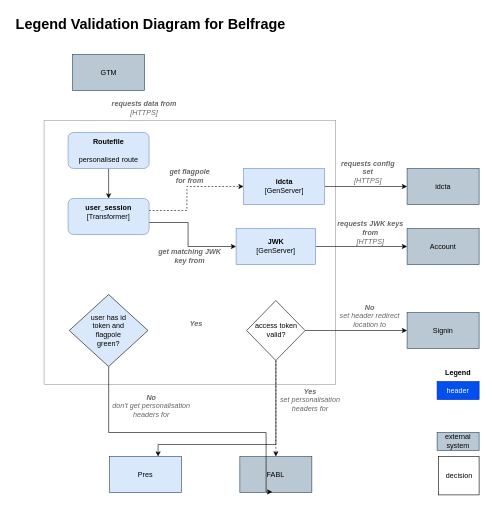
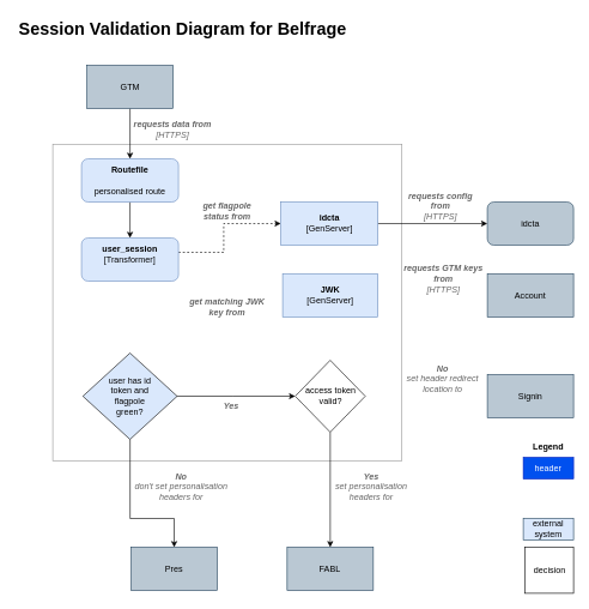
- <mxCell id="3" value="&lt;h1&gt;Legend Validation Diagram for Belfrage&lt;/h1&gt;&lt;p&gt;&lt;br&gt;&lt;/p&gt;" style="text;html=1;strokeColor=none;fillColor=none;spacing=5;spacingTop=-20;whiteSpace=wrap;overflow=hidden;rounded=0;" parent="1" vertex="1"><mxGeometry x="20.5" y="20" width="505" height="100" as="geometry" /></mxCell>
+ <mxCell id="3" value="&lt;h1&gt;Session Validation Diagram for Belfrage&lt;/h1&gt;&lt;p&gt;&lt;br&gt;&lt;/p&gt;" style="text;html=1;strokeColor=none;fillColor=none;spacing=5;spacingTop=-20;whiteSpace=wrap;overflow=hidden;rounded=0;" parent="1" vertex="1"><mxGeometry x="20.5" y="20" width="505" height="100" as="geometry" /></mxCell>
+ <mxCell id="9" style="edgeStyle=orthogonalEdgeStyle;rounded=0;orthogonalLoop=1;jettySize=auto;html=1;" parent="1" source="41" target="14" edge="1"><mxGeometry relative="1" as="geometry"><Array as="points" /><mxPoint x="269" y="220" as="targetPoint" /><mxPoint x="180.51" y="150" as="sourcePoint" /></mxGeometry></mxCell>
- <mxCell id="7" value="&lt;font color=&quot;#666666&quot;&gt;&lt;i&gt;&lt;b&gt;requests config set&lt;/b&gt;&lt;br&gt;[HTTPS]&lt;/i&gt;&lt;/font&gt;" style="text;html=1;strokeColor=none;fillColor=none;align=center;verticalAlign=middle;whiteSpace=wrap;rounded=0;" parent="1" vertex="1"><mxGeometry x="560.25" y="276" width="106" height="20" as="geometry" /></mxCell>
+ <mxCell id="7" value="&lt;font color=&quot;#666666&quot;&gt;&lt;i&gt;&lt;b&gt;requests config from&lt;/b&gt;&lt;br&gt;[HTTPS]&lt;/i&gt;&lt;/font&gt;" style="text;html=1;strokeColor=none;fillColor=none;align=center;verticalAlign=middle;whiteSpace=wrap;rounded=0;" parent="1" vertex="1"><mxGeometry x="560.25" y="276" width="106" height="20" as="geometry" /></mxCell>
- <mxCell id="22" value="&lt;font color=&quot;#666666&quot;&gt;&lt;i&gt;&lt;b&gt;get flagpole&lt;br&gt;for&amp;nbsp;from&lt;/b&gt;&lt;br&gt;&lt;/i&gt;&lt;/font&gt;" style="text;html=1;strokeColor=none;fillColor=none;align=center;verticalAlign=middle;whiteSpace=wrap;rounded=0;" parent="1" vertex="1"><mxGeometry x="251" y="282" width="130" height="20" as="geometry" /></mxCell>
+ <mxCell id="22" value="&lt;font color=&quot;#666666&quot;&gt;&lt;i&gt;&lt;b&gt;get flagpole&lt;br&gt;status&amp;nbsp;from&lt;/b&gt;&lt;br&gt;&lt;/i&gt;&lt;/font&gt;" style="text;html=1;strokeColor=none;fillColor=none;align=center;verticalAlign=middle;whiteSpace=wrap;rounded=0;" parent="1" vertex="1"><mxGeometry x="251" y="282" width="130" height="20" as="geometry" /></mxCell>
- <mxCell id="21" value="&lt;b&gt;idcta&lt;/b&gt;&lt;br&gt;[GenServer]" style="rounded=0;whiteSpace=wrap;html=1;fillColor=#dae8fc;strokeColor=#6c8ebf;" parent="1" vertex="1"><mxGeometry x="405.5" y="280" width="135" height="60" as="geometry" /></mxCell>
+ <mxCell id="21" value="&lt;b&gt;idcta&lt;/b&gt;&lt;br&gt;[GenServer]" style="rounded=0;whiteSpace=wrap;html=1;fillColor=#dae8fc;strokeColor=#6c8ebf;" parent="1" vertex="1"><mxGeometry x="390.5" y="280" width="135" height="60" as="geometry" /></mxCell>
- <mxCell id="4" value="idcta" style="rounded=0;whiteSpace=wrap;html=1;fillColor=#bac8d3;strokeColor=#23445d;" parent="1" vertex="1"><mxGeometry x="678" y="280" width="120" height="60" as="geometry" /></mxCell>
+ <mxCell id="4" value="idcta" style="whiteSpace=wrap;html=1;fillColor=#bac8d3;strokeColor=#23445d;rounded=1;" parent="1" vertex="1"><mxGeometry x="678" y="280" width="120" height="60" as="geometry" /></mxCell>
- <mxCell id="6" value="&lt;font color=&quot;#666666&quot;&gt;&lt;i&gt;&lt;b&gt;requests JWK keys from&lt;/b&gt;&lt;br&gt;[HTTPS]&lt;/i&gt;&lt;/font&gt;" style="text;html=1;strokeColor=none;fillColor=none;align=center;verticalAlign=middle;whiteSpace=wrap;rounded=0;" parent="1" vertex="1"><mxGeometry x="552" y="377" width="130" height="20" as="geometry" /></mxCell>
+ <mxCell id="6" value="&lt;font color=&quot;#666666&quot;&gt;&lt;i&gt;&lt;b&gt;requests GTM keys from&lt;/b&gt;&lt;br&gt;[HTTPS]&lt;/i&gt;&lt;/font&gt;" style="text;html=1;strokeColor=none;fillColor=none;align=center;verticalAlign=middle;whiteSpace=wrap;rounded=0;" parent="1" vertex="1"><mxGeometry x="552" y="377" width="130" height="20" as="geometry" /></mxCell>
- <mxCell id="18" style="edgeStyle=orthogonalEdgeStyle;rounded=0;orthogonalLoop=1;jettySize=auto;html=1;" parent="1" source="19" edge="1" target="16"><mxGeometry relative="1" as="geometry"><mxPoint x="393" y="440" as="targetPoint" /><Array as="points"><mxPoint x="313" y="370" /><mxPoint x="313" y="410" /></Array></mxGeometry></mxCell>
- <mxCell id="15" style="edgeStyle=orthogonalEdgeStyle;rounded=0;orthogonalLoop=1;jettySize=auto;html=1;entryX=0;entryY=0.5;entryDx=0;entryDy=0;" edge="1" parent="1" source="16" target="5"><mxGeometry relative="1" as="geometry" /></mxCell>
- <mxCell id="35" value="&lt;font color=&quot;#666666&quot;&gt;&lt;i&gt;&lt;b&gt;Yes&lt;/b&gt;&lt;br&gt;&lt;/i&gt;&lt;/font&gt;" style="text;html=1;strokeColor=none;fillColor=none;align=center;verticalAlign=middle;whiteSpace=wrap;rounded=0;" parent="1" vertex="1"><mxGeometry x="309.25" y="528.5" width="35" height="20" as="geometry" /></mxCell>
+ <mxCell id="35" value="&lt;font color=&quot;#666666&quot;&gt;&lt;i&gt;&lt;b&gt;Yes&lt;/b&gt;&lt;br&gt;&lt;/i&gt;&lt;/font&gt;" style="text;html=1;strokeColor=none;fillColor=none;align=center;verticalAlign=middle;whiteSpace=wrap;rounded=0;" parent="1" vertex="1"><mxGeometry x="304.25" y="553.5" width="35" height="20" as="geometry" /></mxCell>
+ <mxCell id="30" style="edgeStyle=orthogonalEdgeStyle;rounded=0;orthogonalLoop=1;jettySize=auto;html=1;" parent="1" source="33" target="29" edge="1"><mxGeometry relative="1" as="geometry"><Array as="points"><mxPoint x="323" y="550" /><mxPoint x="323" y="550" /></Array></mxGeometry></mxCell>
- <mxCell id="26" style="edgeStyle=orthogonalEdgeStyle;rounded=0;orthogonalLoop=1;jettySize=auto;html=1;entryX=0;entryY=0.5;entryDx=0;entryDy=0;" parent="1" source="29" target="10" edge="1"><mxGeometry relative="1" as="geometry" /></mxCell>
- <mxCell id="25" value="&lt;font color=&quot;#666666&quot;&gt;&lt;i&gt;&lt;b&gt;Yes&lt;/b&gt;&lt;br&gt;set personalisation headers for&lt;br&gt;&lt;/i&gt;&lt;/font&gt;" style="text;html=1;strokeColor=none;fillColor=none;align=center;verticalAlign=middle;whiteSpace=wrap;rounded=0;" parent="1" vertex="1"><mxGeometry x="461" y="656" width="111" height="20" as="geometry" /></mxCell>
+ <mxCell id="25" value="&lt;font color=&quot;#666666&quot;&gt;&lt;i&gt;&lt;b&gt;Yes&lt;/b&gt;&lt;br&gt;set personalisation headers for&lt;br&gt;&lt;/i&gt;&lt;/font&gt;" style="text;html=1;strokeColor=none;fillColor=none;align=center;verticalAlign=middle;whiteSpace=wrap;rounded=0;" parent="1" vertex="1"><mxGeometry x="461" y="666" width="111" height="20" as="geometry" /></mxCell>
- <mxCell id="34" value="&lt;font color=&quot;#666666&quot;&gt;&lt;i&gt;&lt;b&gt;No&lt;/b&gt;&lt;br&gt;don't get personalisation&lt;br&gt;headers for&lt;br&gt;&lt;/i&gt;&lt;/font&gt;" style="text;html=1;strokeColor=none;fillColor=none;align=center;verticalAlign=middle;whiteSpace=wrap;rounded=0;" parent="1" vertex="1"><mxGeometry x="182" y="666" width="140" height="20" as="geometry" /></mxCell>
+ <mxCell id="34" value="&lt;font color=&quot;#666666&quot;&gt;&lt;i&gt;&lt;b&gt;No&lt;/b&gt;&lt;br&gt;don't set personalisation&lt;br&gt;headers for&lt;br&gt;&lt;/i&gt;&lt;/font&gt;" style="text;html=1;strokeColor=none;fillColor=none;align=center;verticalAlign=middle;whiteSpace=wrap;rounded=0;" parent="1" vertex="1"><mxGeometry x="182" y="666" width="140" height="20" as="geometry" /></mxCell>
- <mxCell id="32" style="edgeStyle=orthogonalEdgeStyle;rounded=0;orthogonalLoop=1;jettySize=auto;html=1;entryX=0.45;entryY=0.983;entryDx=0;entryDy=0;entryPerimeter=0;" parent="1" source="33" target="12" edge="1"><mxGeometry relative="1" as="geometry"><Array as="points"><mxPoint x="181" y="720" /><mxPoint x="443" y="720" /></Array></mxGeometry></mxCell>
- <mxCell id="39" value="external system" style="rounded=0;whiteSpace=wrap;html=1;fillColor=#bac8d3;strokeColor=#23445d;" parent="1" vertex="1"><mxGeometry x="728" y="720" width="70" height="30" as="geometry" /></mxCell>
+ <mxCell id="39" value="external system" style="rounded=0;whiteSpace=wrap;html=1;fillColor=#dae8fc;strokeColor=#23445d;" parent="1" vertex="1"><mxGeometry x="728" y="720" width="70" height="30" as="geometry" /></mxCell>
+ <mxCell id="31" style="edgeStyle=orthogonalEdgeStyle;rounded=0;orthogonalLoop=1;jettySize=auto;html=1;" parent="1" source="33" target="11" edge="1"><mxGeometry relative="1" as="geometry"><Array as="points"><mxPoint x="181" y="720" /><mxPoint x="242" y="720" /></Array></mxGeometry></mxCell>
- <mxCell id="27" style="edgeStyle=orthogonalEdgeStyle;rounded=0;orthogonalLoop=1;jettySize=auto;html=1;" parent="1" source="29" target="11" edge="1"><mxGeometry relative="1" as="geometry"><Array as="points"><mxPoint x="459" y="740" /><mxPoint x="263" y="740" /></Array></mxGeometry></mxCell>
- <mxCell id="28" style="edgeStyle=orthogonalEdgeStyle;rounded=0;orthogonalLoop=1;jettySize=auto;html=1;dashed=1;" parent="1" source="29" target="12" edge="1"><mxGeometry relative="1" as="geometry"><Array as="points"><mxPoint x="459" y="800" /><mxPoint x="459" y="800" /></Array></mxGeometry></mxCell>
+ <mxCell id="28" style="edgeStyle=orthogonalEdgeStyle;rounded=0;orthogonalLoop=1;jettySize=auto;html=1;" parent="1" source="29" target="12" edge="1"><mxGeometry relative="1" as="geometry"><Array as="points"><mxPoint x="459" y="800" /><mxPoint x="459" y="800" /></Array></mxGeometry></mxCell>
- <mxCell id="11" value="Pres" style="rounded=0;whiteSpace=wrap;html=1;fillColor=#dae8fc;strokeColor=#23445d;" parent="1" vertex="1"><mxGeometry x="182" y="760" width="120" height="60" as="geometry" /></mxCell>
+ <mxCell id="11" value="Pres" style="rounded=0;whiteSpace=wrap;html=1;fillColor=#bac8d3;strokeColor=#23445d;" parent="1" vertex="1"><mxGeometry x="182" y="760" width="120" height="60" as="geometry" /></mxCell>
